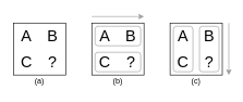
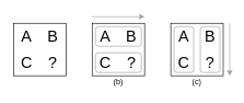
- <mxCell id="26" value="(a)" style="text;html=1;strokeColor=none;fillColor=none;align=center;verticalAlign=middle;whiteSpace=wrap;rounded=0;dashed=1;dashPattern=1 1;" vertex="1" parent="1"><mxGeometry x="20" y="115" width="80" height="20" as="geometry" /></mxCell>
